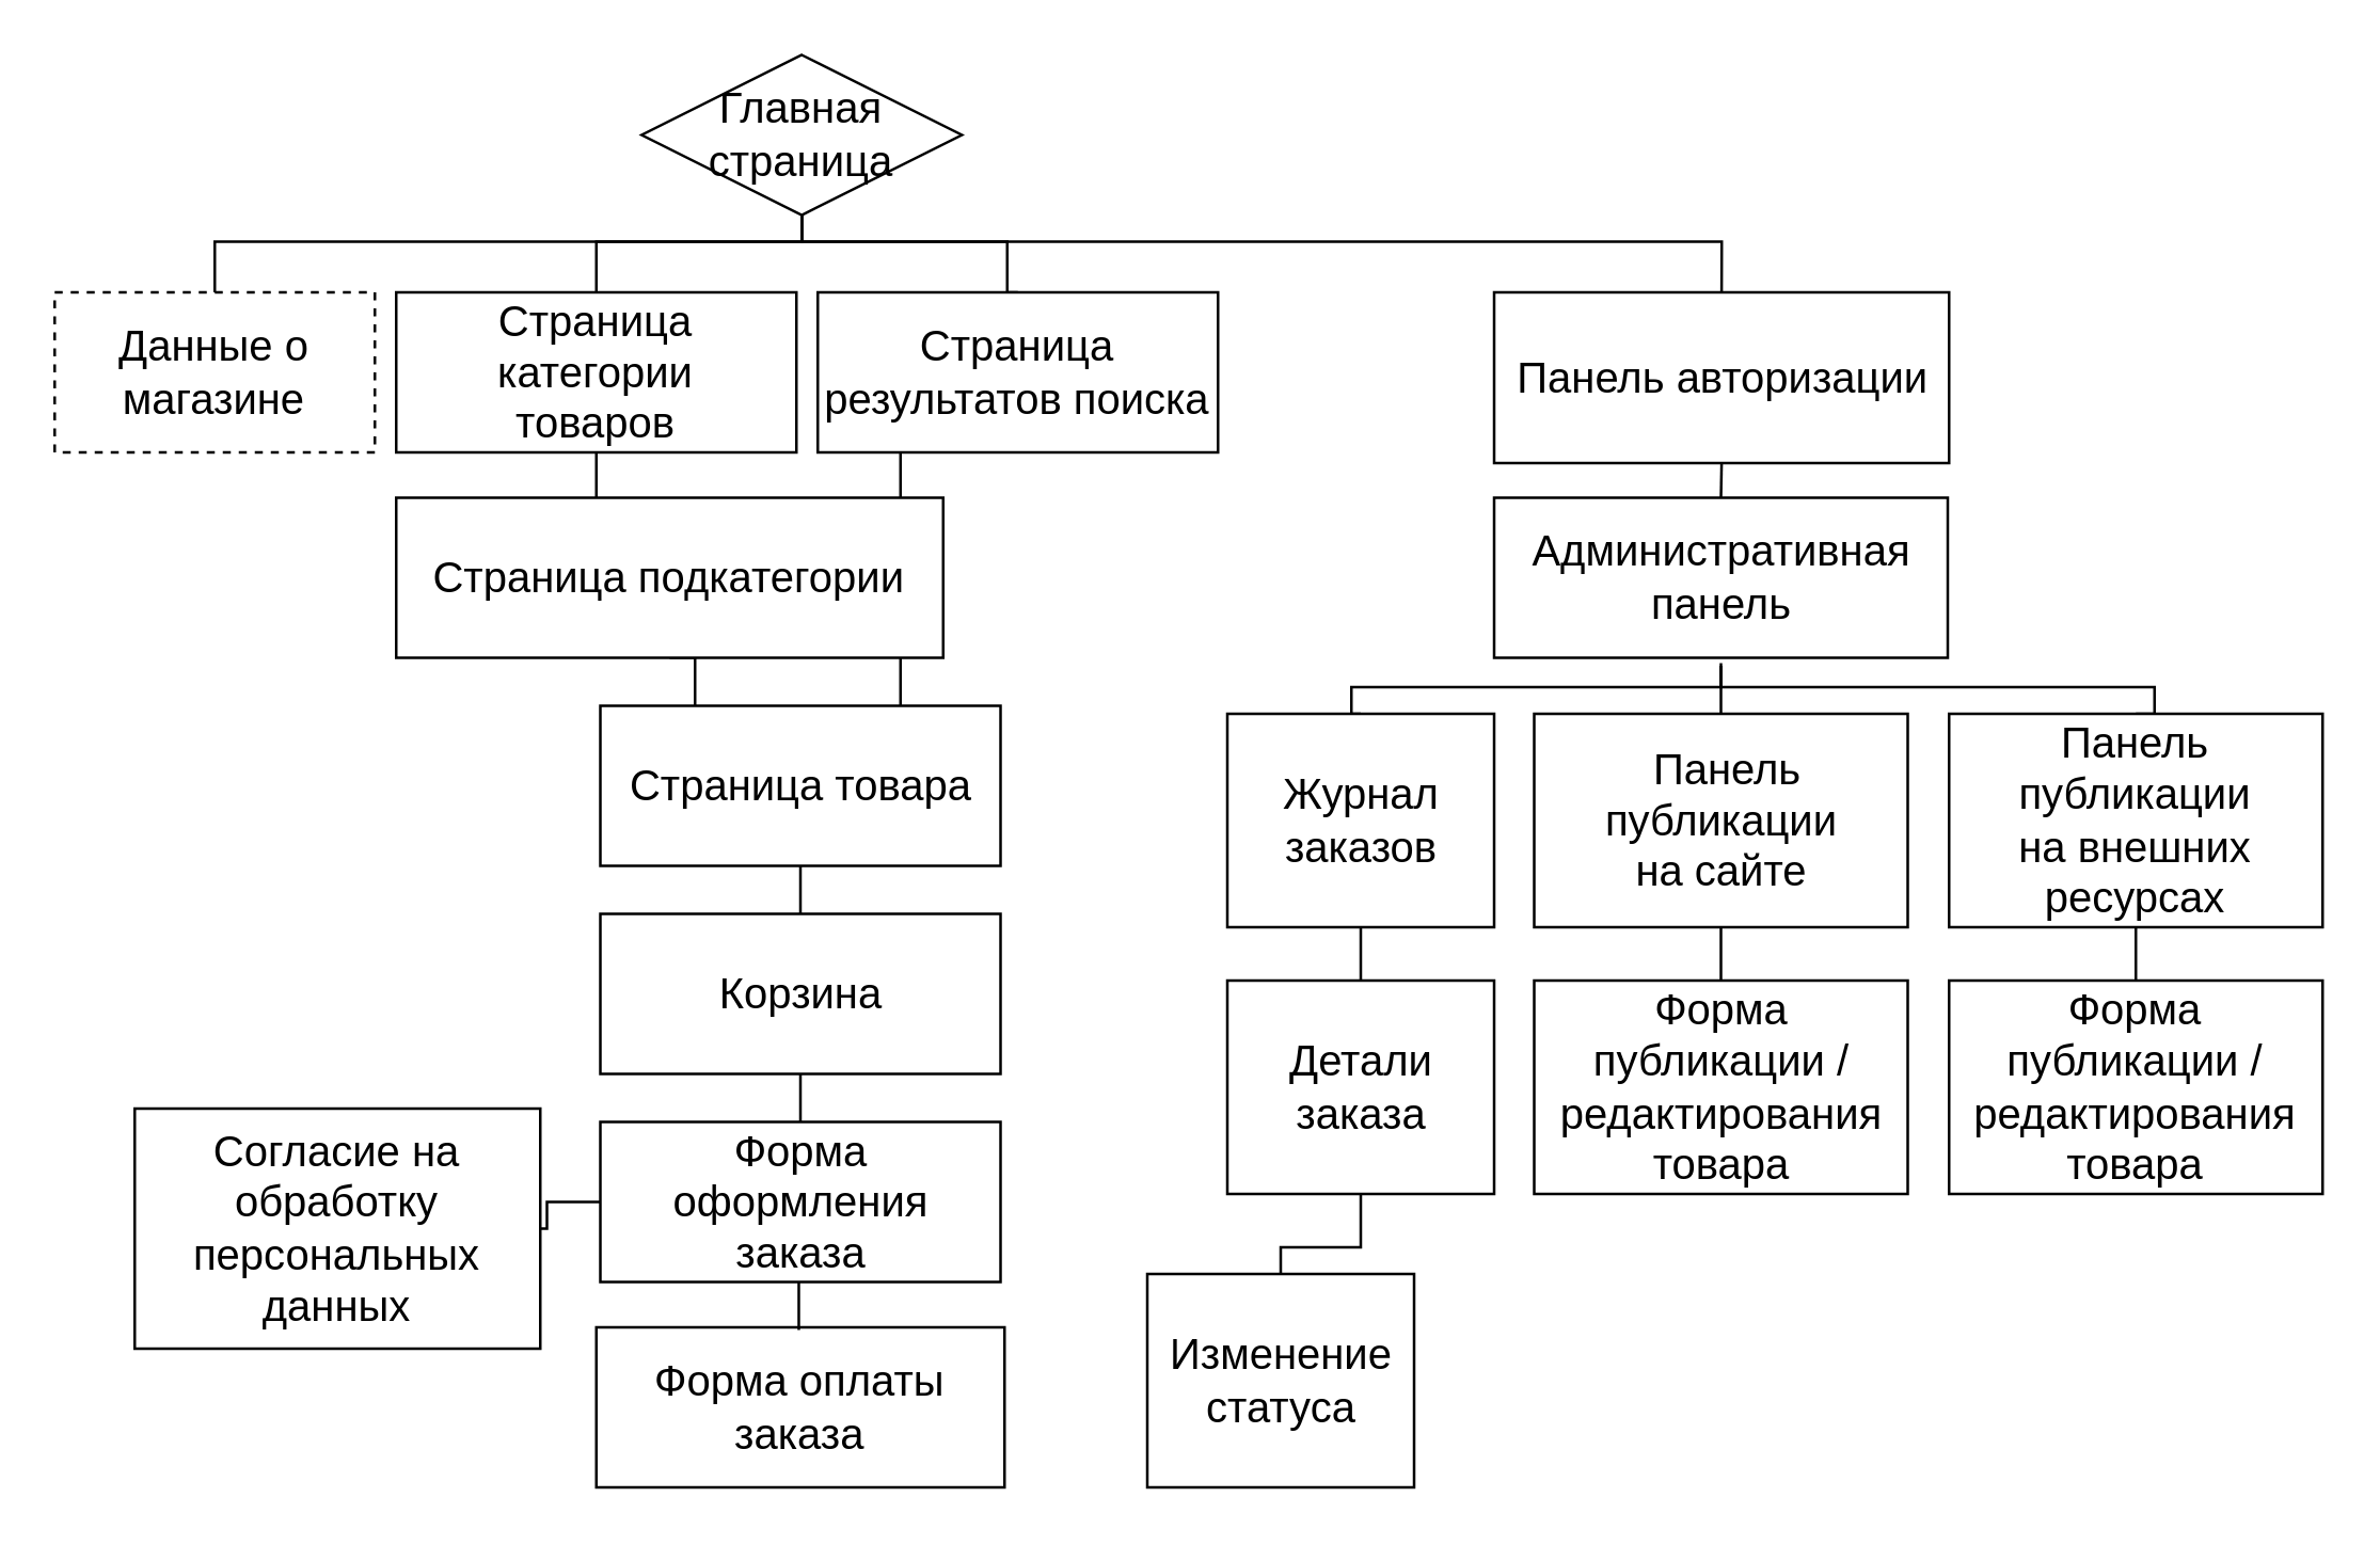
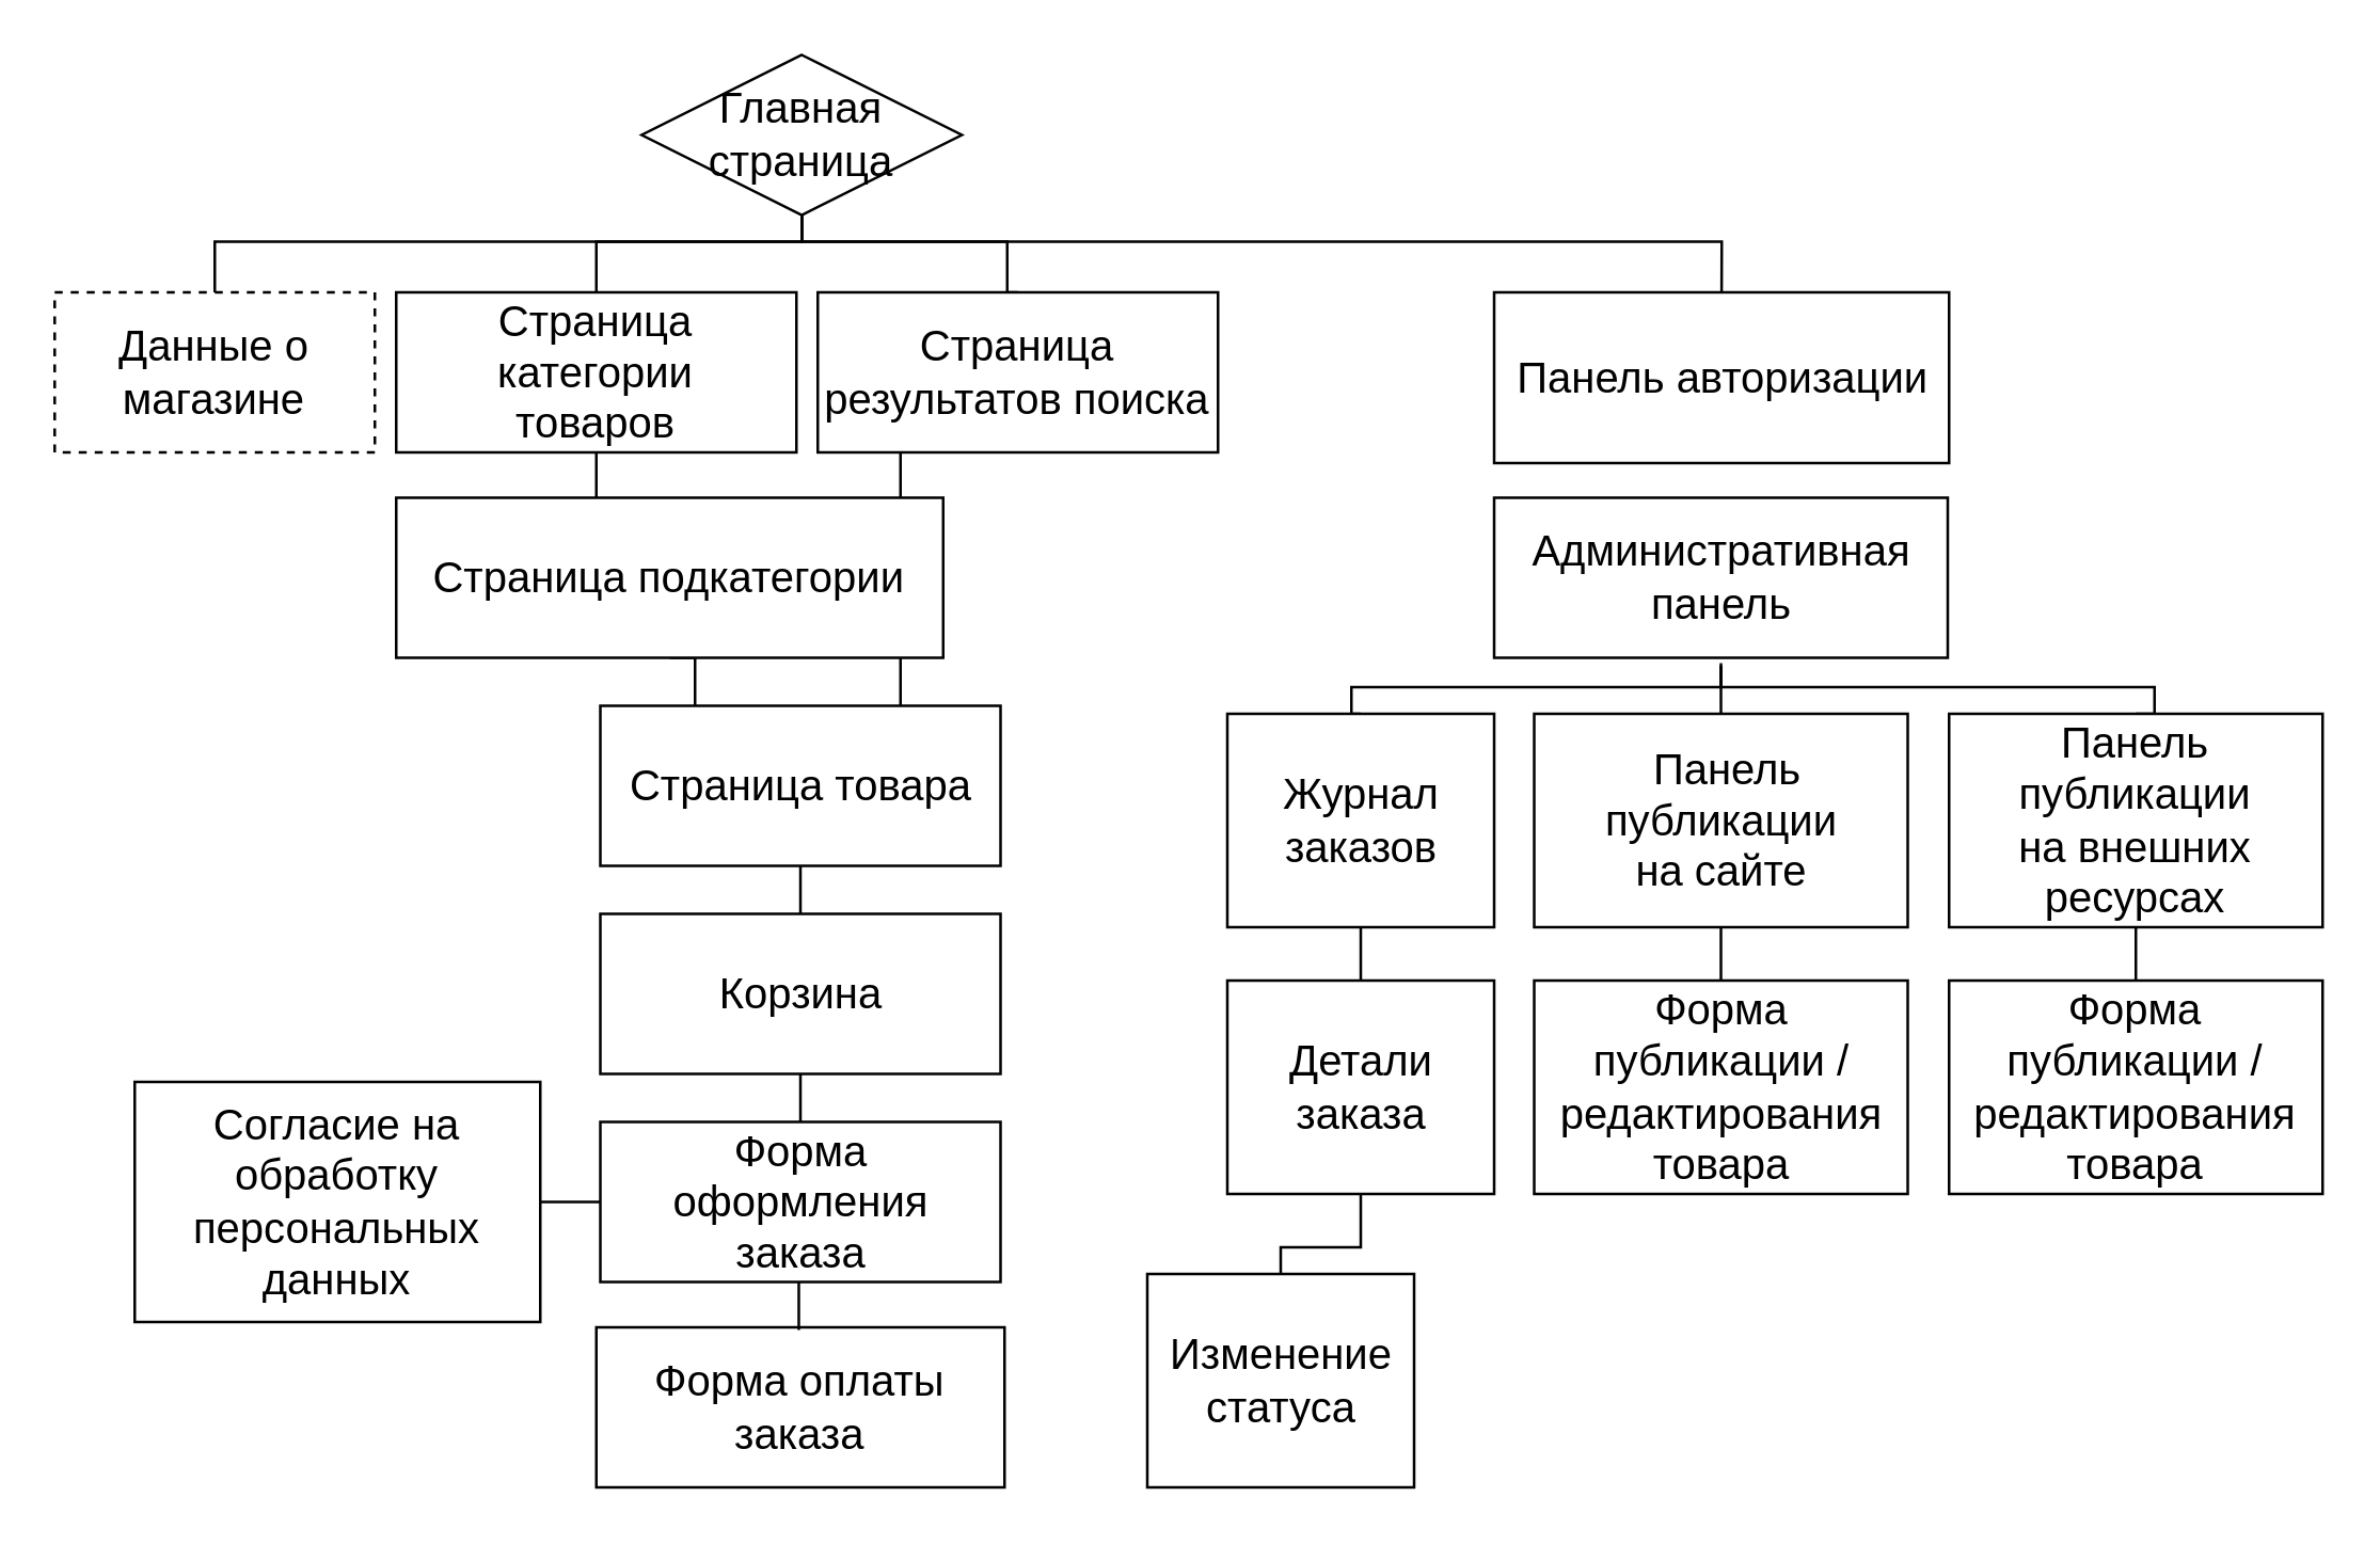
- <mxCell id="17" style="edgeStyle=orthogonalEdgeStyle;rounded=0;orthogonalLoop=1;jettySize=auto;html=1;exitX=0.5;exitY=1;exitDx=0;exitDy=0;entryX=0.5;entryY=0;entryDx=0;entryDy=0;endArrow=none;startFill=0;" parent="1" source="18" target="16" edge="1"><mxGeometry relative="1" as="geometry" /></mxCell>
- <mxCell id="12" value="&lt;span style=&quot;font-size: medium;&quot;&gt;Согласие на обработку персональных&lt;/span&gt;&lt;div&gt;&lt;span style=&quot;font-size: medium;&quot;&gt;данных&lt;/span&gt;&lt;/div&gt;" style="rounded=0;whiteSpace=wrap;html=1;align=center;" parent="1" vertex="1"><mxGeometry x="50" y="415" width="152" height="90" as="geometry" /></mxCell>
+ <mxCell id="12" value="&lt;span style=&quot;font-size: medium;&quot;&gt;Согласие на обработку персональных&lt;/span&gt;&lt;div&gt;&lt;span style=&quot;font-size: medium;&quot;&gt;данных&lt;/span&gt;&lt;/div&gt;" style="rounded=0;whiteSpace=wrap;html=1;align=center;" parent="1" vertex="1"><mxGeometry x="50" y="405" width="152" height="90" as="geometry" /></mxCell>
